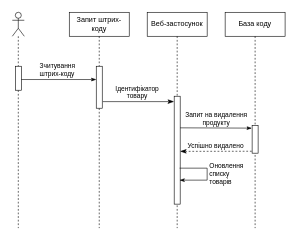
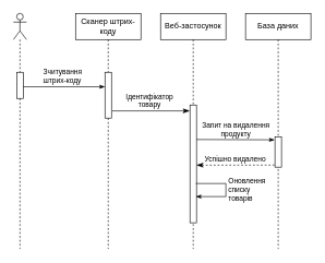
- <mxCell id="3" value="Запит штрих-коду" style="shape=umlLifeline;perimeter=lifelinePerimeter;whiteSpace=wrap;html=1;container=1;collapsible=0;recursiveResize=0;outlineConnect=0;" parent="1" vertex="1"><mxGeometry x="115" y="20" width="100" height="360" as="geometry" /></mxCell>
+ <mxCell id="3" value="Сканер штрих-коду" style="shape=umlLifeline;perimeter=lifelinePerimeter;whiteSpace=wrap;html=1;container=1;collapsible=0;recursiveResize=0;outlineConnect=0;" parent="1" vertex="1"><mxGeometry x="115" y="20" width="100" height="360" as="geometry" /></mxCell>
- <mxCell id="5" value="База коду" style="shape=umlLifeline;perimeter=lifelinePerimeter;whiteSpace=wrap;html=1;container=1;collapsible=0;recursiveResize=0;outlineConnect=0;" parent="1" vertex="1"><mxGeometry x="375" y="20" width="100" height="360" as="geometry" /></mxCell>
+ <mxCell id="5" value="База даних" style="shape=umlLifeline;perimeter=lifelinePerimeter;whiteSpace=wrap;html=1;container=1;collapsible=0;recursiveResize=0;outlineConnect=0;" parent="1" vertex="1"><mxGeometry x="375" y="20" width="100" height="360" as="geometry" /></mxCell>
